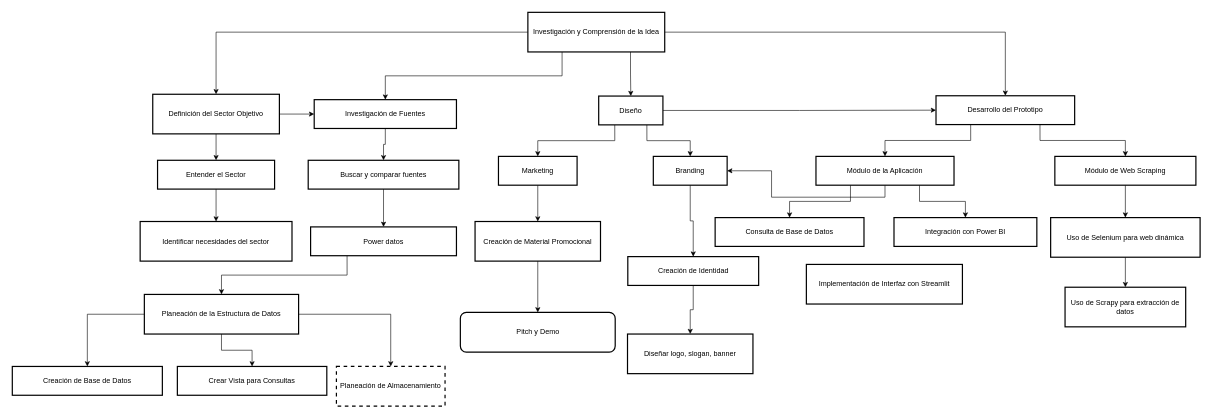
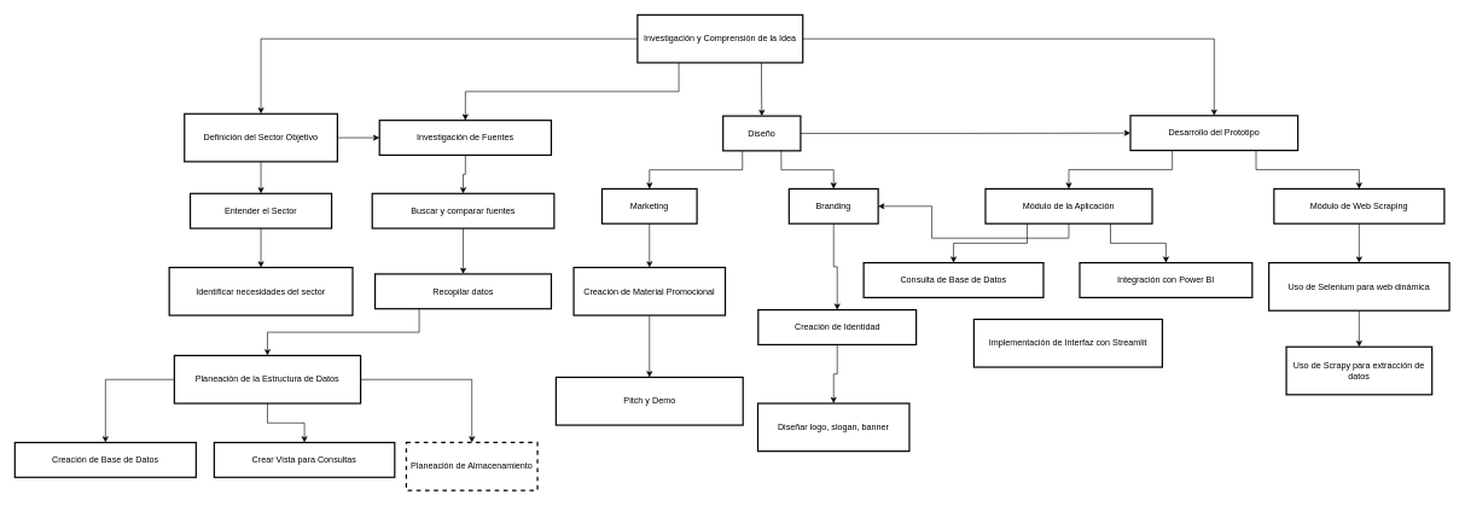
- <mxCell id="14" value="Power datos" style="whiteSpace=wrap;strokeWidth=2;" vertex="1" parent="1"><mxGeometry x="517" y="377.5" width="243" height="48" as="geometry" /></mxCell>
+ <mxCell id="14" value="Recopilar datos" style="whiteSpace=wrap;strokeWidth=2;" vertex="1" parent="1"><mxGeometry x="517" y="377.5" width="243" height="48" as="geometry" /></mxCell>
- <mxCell id="52" value="Pitch y Demo" style="whiteSpace=wrap;strokeWidth=2;rounded=1;" vertex="1" parent="1"><mxGeometry x="766.5" y="520" width="258" height="66" as="geometry" /></mxCell>
+ <mxCell id="52" value="Pitch y Demo" style="whiteSpace=wrap;strokeWidth=2;" vertex="1" parent="1"><mxGeometry x="766.5" y="520" width="258" height="66" as="geometry" /></mxCell>
